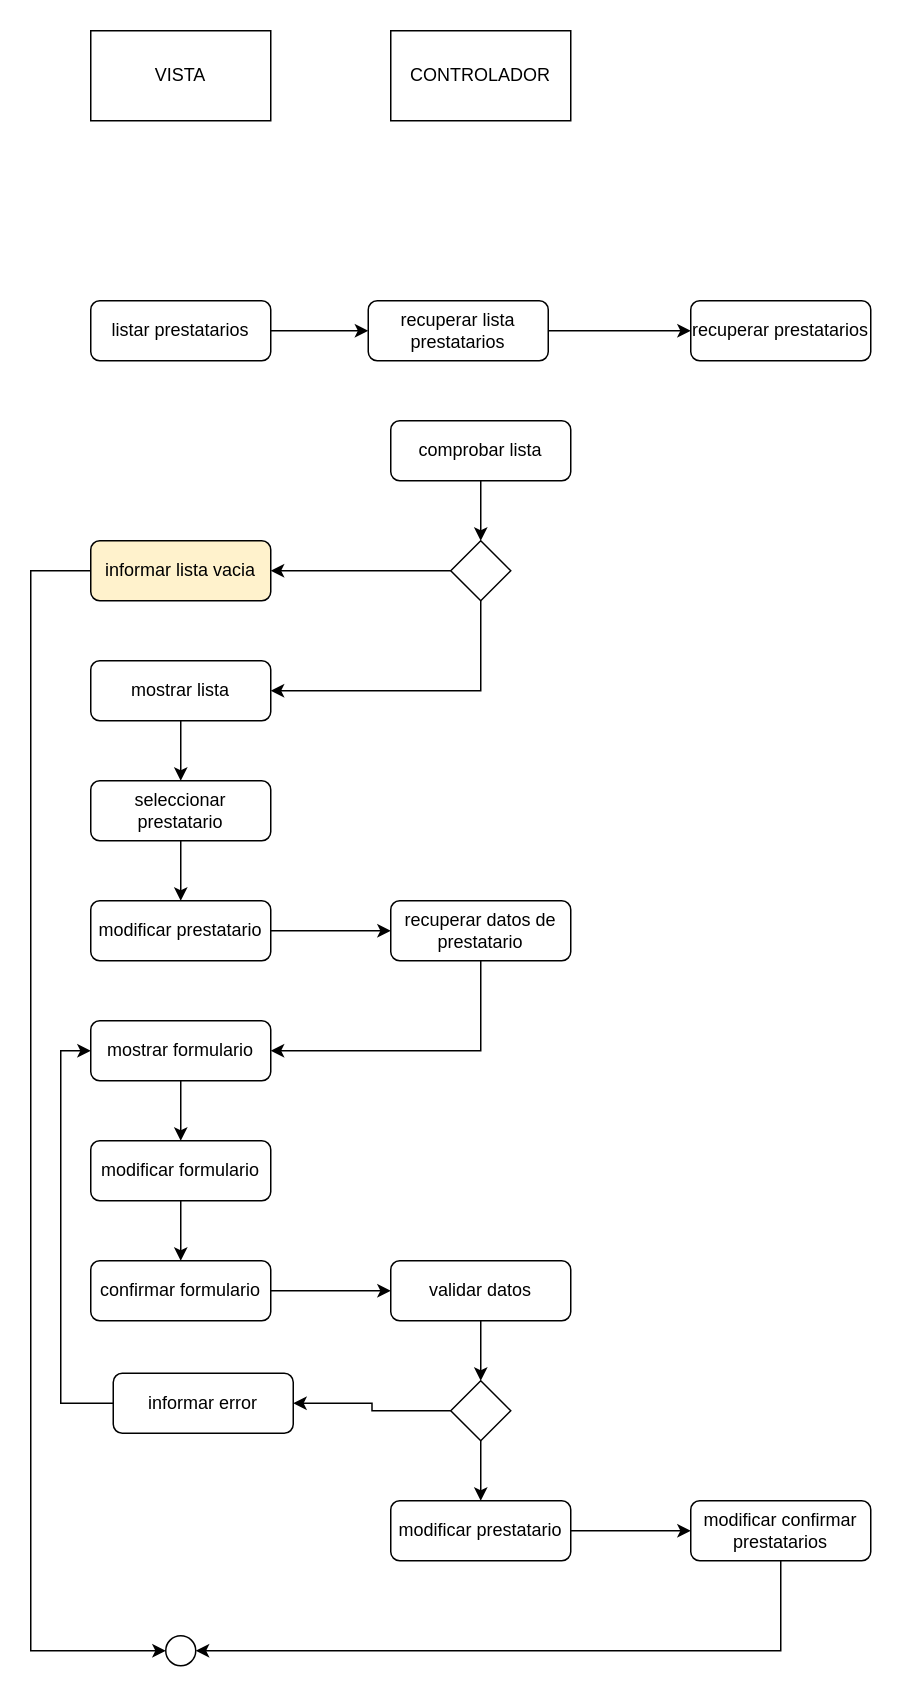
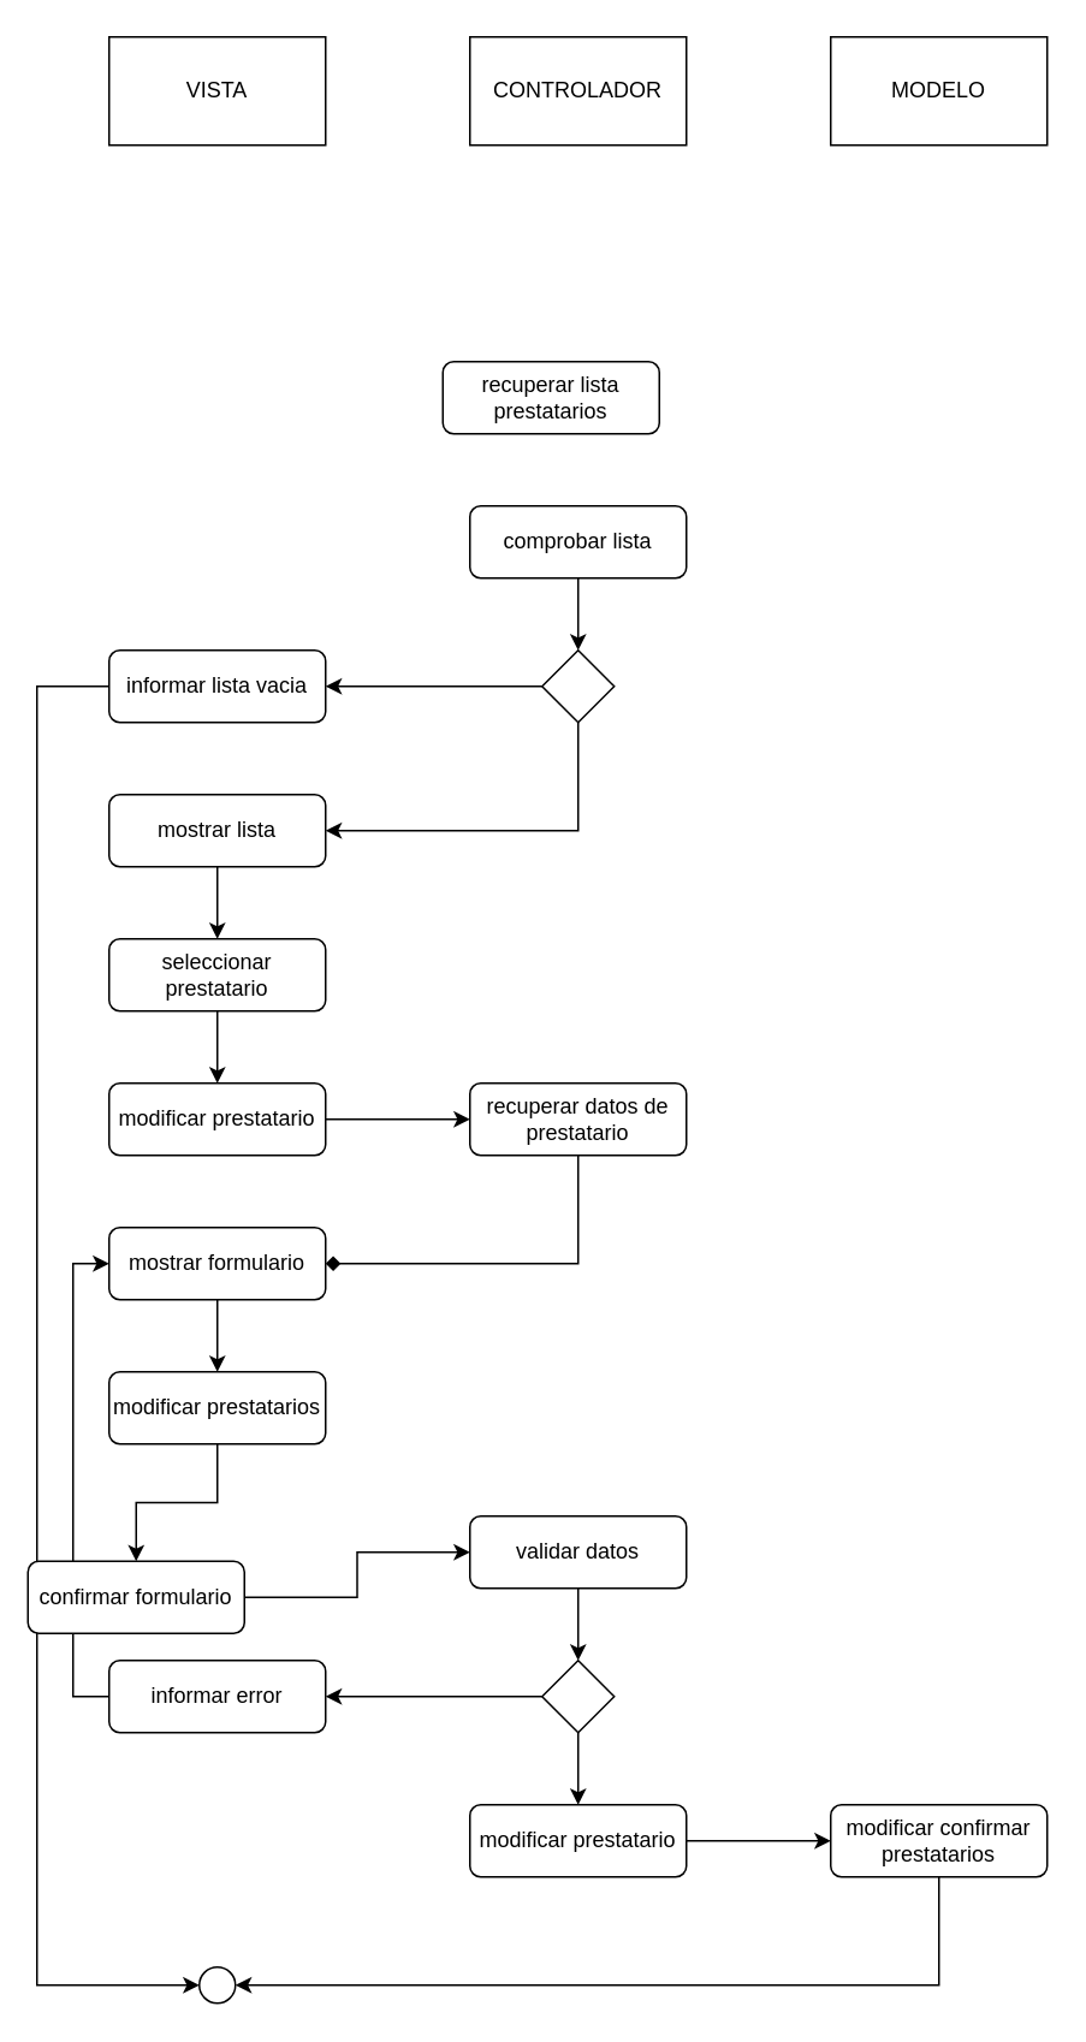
+ <mxCell id="4" value="MODELO" style="rounded=0;whiteSpace=wrap;html=1;" vertex="1" parent="1"><mxGeometry x="460" y="20" width="120" height="60" as="geometry" /></mxCell>
- <mxCell id="11" value="listar prestatarios" style="rounded=1;whiteSpace=wrap;html=1;" vertex="1" parent="1"><mxGeometry x="60" y="200" width="120" height="40" as="geometry" /></mxCell>
- <mxCell id="10" style="edgeStyle=orthogonalEdgeStyle;rounded=0;orthogonalLoop=1;jettySize=auto;html=1;exitX=1;exitY=0.5;exitDx=0;exitDy=0;entryX=0;entryY=0.5;entryDx=0;entryDy=0;" edge="1" parent="1" source="11" target="13"><mxGeometry relative="1" as="geometry" /></mxCell>
- <mxCell id="12" style="edgeStyle=orthogonalEdgeStyle;rounded=0;orthogonalLoop=1;jettySize=auto;html=1;exitX=1;exitY=0.5;exitDx=0;exitDy=0;entryX=0;entryY=0.5;entryDx=0;entryDy=0;" edge="1" parent="1" source="13" target="14"><mxGeometry relative="1" as="geometry" /></mxCell>
- <mxCell id="14" value="recuperar prestatarios" style="rounded=1;whiteSpace=wrap;html=1;" vertex="1" parent="1"><mxGeometry x="460" y="200" width="120" height="40" as="geometry" /></mxCell>
- <mxCell id="21" value="informar lista vacia" style="rounded=1;whiteSpace=wrap;html=1;fillColor=#fff2cc;" vertex="1" parent="1"><mxGeometry x="60" y="360" width="120" height="40" as="geometry" /></mxCell>
+ <mxCell id="21" value="informar lista vacia" style="rounded=1;whiteSpace=wrap;html=1;" vertex="1" parent="1"><mxGeometry x="60" y="360" width="120" height="40" as="geometry" /></mxCell>
- <mxCell id="5" style="edgeStyle=orthogonalEdgeStyle;rounded=0;orthogonalLoop=1;jettySize=auto;html=1;exitX=0.5;exitY=1;exitDx=0;exitDy=0;entryX=1;entryY=0.5;entryDx=0;entryDy=0;" edge="1" parent="1" source="6" target="27"><mxGeometry relative="1" as="geometry" /></mxCell>
+ <mxCell id="5" style="edgeStyle=orthogonalEdgeStyle;rounded=0;orthogonalLoop=1;jettySize=auto;html=1;exitX=0.5;exitY=1;exitDx=0;exitDy=0;entryX=1;entryY=0.5;entryDx=0;entryDy=0;endArrow=diamond;" edge="1" parent="1" source="6" target="27"><mxGeometry relative="1" as="geometry" /></mxCell>
- <mxCell id="29" value="modificar formulario" style="rounded=1;whiteSpace=wrap;html=1;" vertex="1" parent="1"><mxGeometry x="60" y="760" width="120" height="40" as="geometry" /></mxCell>
+ <mxCell id="29" value="modificar prestatarios" style="rounded=1;whiteSpace=wrap;html=1;" vertex="1" parent="1"><mxGeometry x="60" y="760" width="120" height="40" as="geometry" /></mxCell>
- <mxCell id="40" value="confirmar formulario" style="rounded=1;whiteSpace=wrap;html=1;" vertex="1" parent="1"><mxGeometry x="60" y="840" width="120" height="40" as="geometry" /></mxCell>
+ <mxCell id="40" value="confirmar formulario" style="rounded=1;whiteSpace=wrap;html=1;" vertex="1" parent="1"><mxGeometry x="15" y="865" width="120" height="40" as="geometry" /></mxCell>
- <mxCell id="36" value="informar error" style="rounded=1;whiteSpace=wrap;html=1;" vertex="1" parent="1"><mxGeometry x="75" y="915" width="120" height="40" as="geometry" /></mxCell>
+ <mxCell id="36" value="informar error" style="rounded=1;whiteSpace=wrap;html=1;" vertex="1" parent="1"><mxGeometry x="60" y="920" width="120" height="40" as="geometry" /></mxCell>
